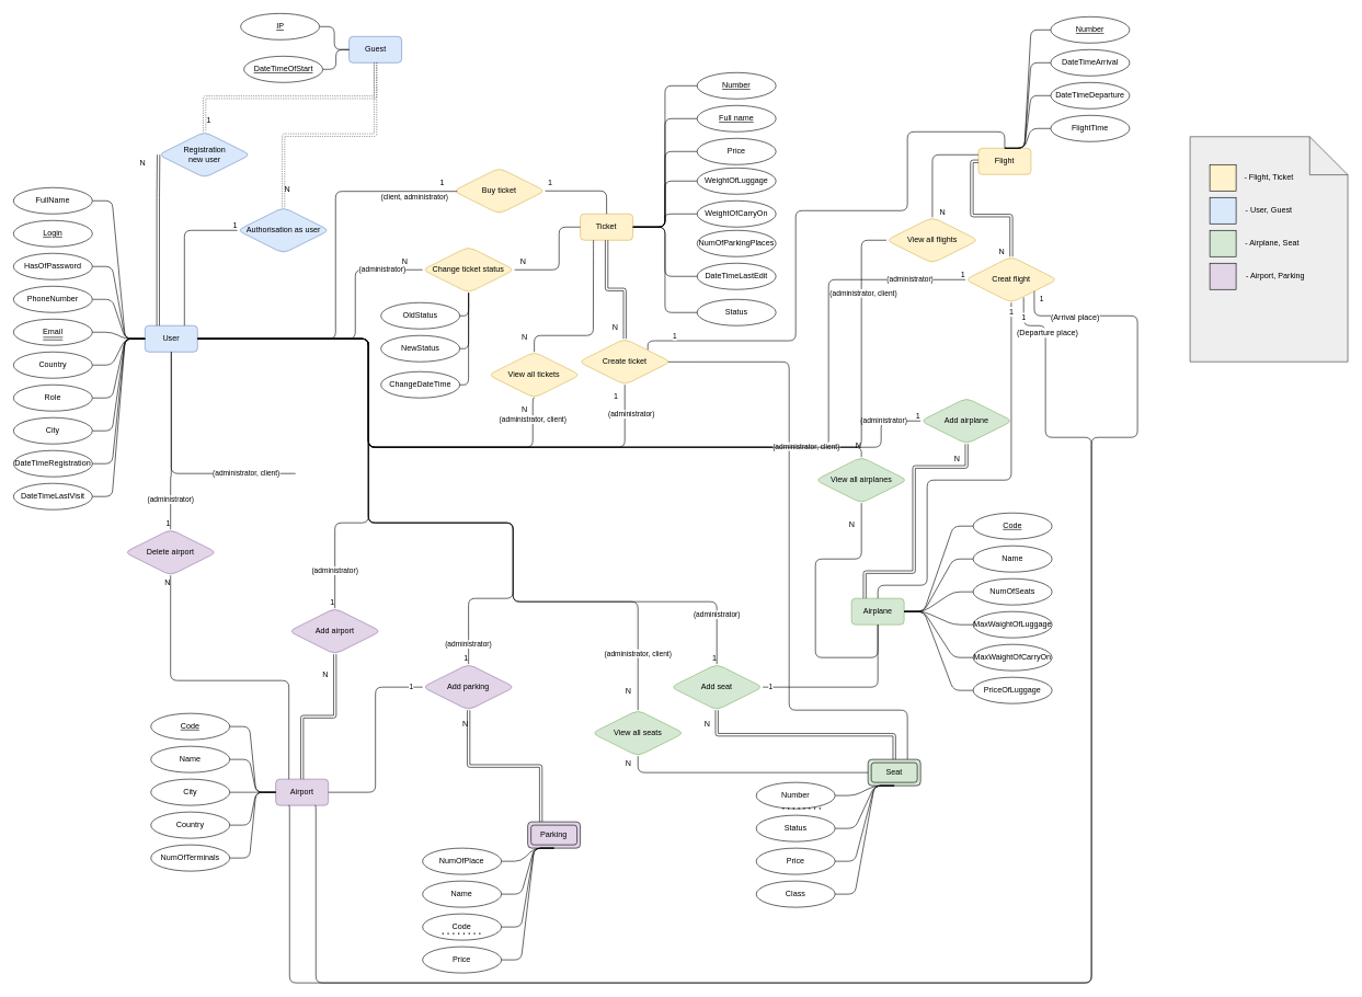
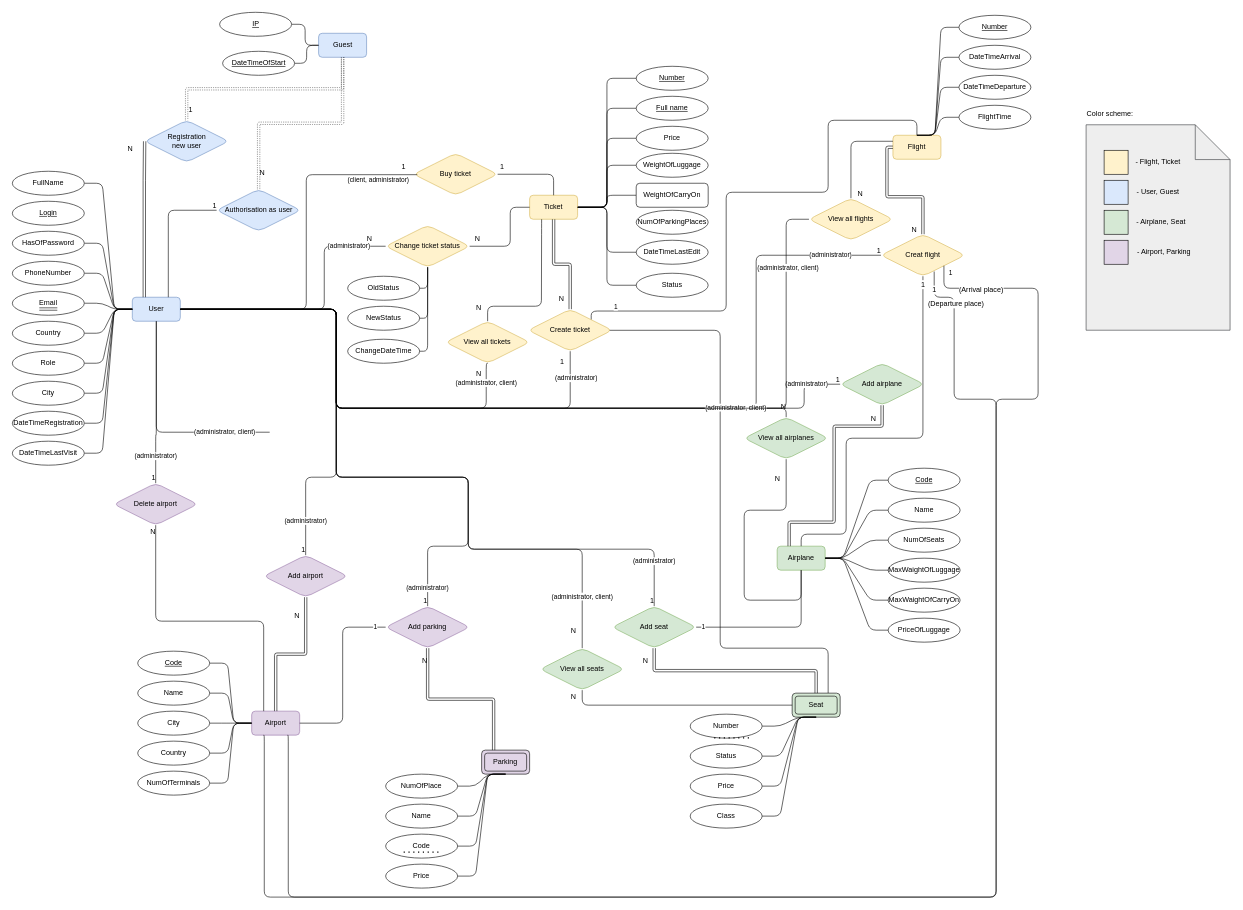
+ <mxCell id="176" value="&lt;font style=&quot;font-size: 12px;&quot;&gt;Color scheme:&lt;/font&gt;" style="text;html=1;strokeColor=none;fillColor=none;align=center;verticalAlign=middle;whiteSpace=wrap;rounded=0;" parent="174" vertex="1"><mxGeometry width="100" height="20" as="geometry" /></mxCell>
- <mxCell id="169" value="WeightOfCarryOn" style="ellipse;whiteSpace=wrap;html=1;align=center;rounded=1;" parent="1" vertex="1"><mxGeometry x="1060" y="305" width="120" height="40" as="geometry" /></mxCell>
+ <mxCell id="169" value="WeightOfCarryOn" style="whiteSpace=wrap;html=1;align=center;rounded=1;" parent="1" vertex="1"><mxGeometry x="1060" y="305" width="120" height="40" as="geometry" /></mxCell>
